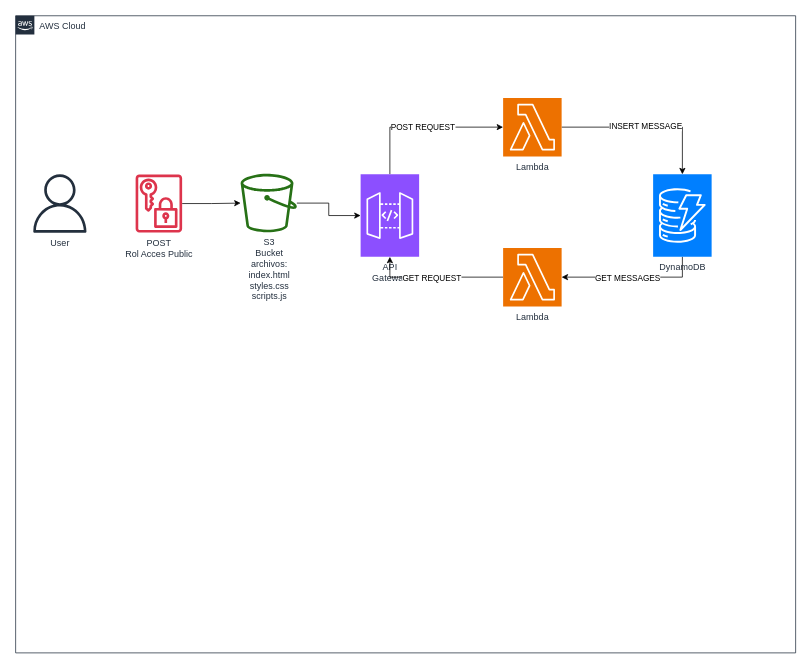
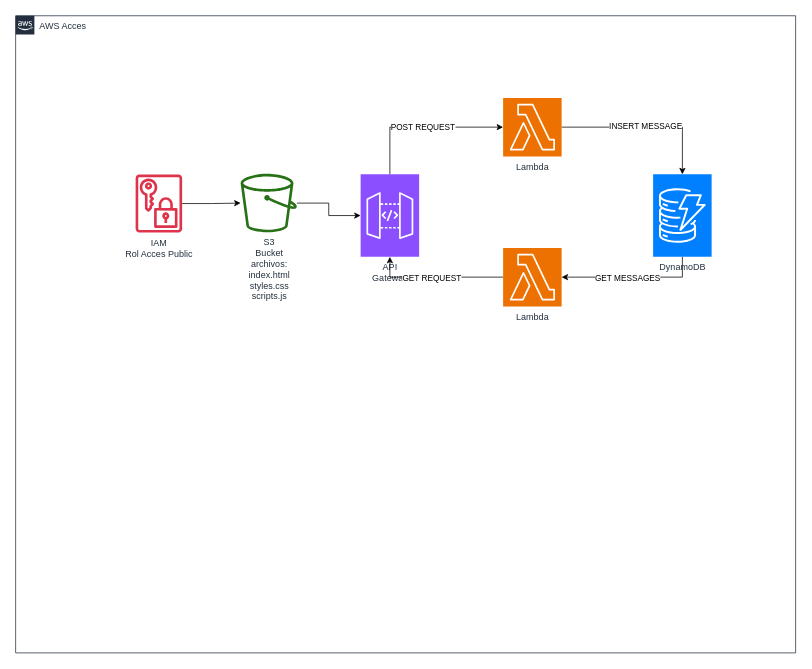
- <mxCell id="2" value="AWS Cloud" style="points=[[0,0],[0.25,0],[0.5,0],[0.75,0],[1,0],[1,0.25],[1,0.5],[1,0.75],[1,1],[0.75,1],[0.5,1],[0.25,1],[0,1],[0,0.75],[0,0.5],[0,0.25]];outlineConnect=0;gradientColor=none;html=1;whiteSpace=wrap;fontSize=12;fontStyle=0;shape=mxgraph.aws4.group;grIcon=mxgraph.aws4.group_aws_cloud_alt;strokeColor=#232F3E;fillColor=none;verticalAlign=top;align=left;spacingLeft=30;fontColor=#232F3E;dashed=0;labelBackgroundColor=#ffffff;container=1;pointerEvents=0;collapsible=0;recursiveResize=0;" parent="1" vertex="1"><mxGeometry x="20" y="20.5" width="1040" height="849.5" as="geometry" /></mxCell>
+ <mxCell id="2" value="AWS Acces" style="points=[[0,0],[0.25,0],[0.5,0],[0.75,0],[1,0],[1,0.25],[1,0.5],[1,0.75],[1,1],[0.75,1],[0.5,1],[0.25,1],[0,1],[0,0.75],[0,0.5],[0,0.25]];outlineConnect=0;gradientColor=none;html=1;whiteSpace=wrap;fontSize=12;fontStyle=0;shape=mxgraph.aws4.group;grIcon=mxgraph.aws4.group_aws_cloud_alt;strokeColor=#232F3E;fillColor=none;verticalAlign=top;align=left;spacingLeft=30;fontColor=#232F3E;dashed=0;labelBackgroundColor=#ffffff;container=1;pointerEvents=0;collapsible=0;recursiveResize=0;" parent="1" vertex="1"><mxGeometry x="20" y="20.5" width="1040" height="849.5" as="geometry" /></mxCell>
- <mxCell id="5" value="User" style="sketch=0;outlineConnect=0;fontColor=#232F3E;gradientColor=none;fillColor=#232F3D;strokeColor=none;dashed=0;verticalLabelPosition=bottom;verticalAlign=top;align=center;html=1;fontSize=12;fontStyle=0;aspect=fixed;pointerEvents=1;shape=mxgraph.aws4.user;" vertex="1" parent="2"><mxGeometry x="20" y="211.38" width="78" height="78" as="geometry" /></mxCell>
- <mxCell id="7" value="POST&lt;div&gt;Rol Acces Public&lt;/div&gt;" style="sketch=0;outlineConnect=0;fontColor=#232F3E;gradientColor=none;fillColor=#DD344C;strokeColor=none;dashed=0;verticalLabelPosition=bottom;verticalAlign=top;align=center;html=1;fontSize=12;fontStyle=0;aspect=fixed;pointerEvents=1;shape=mxgraph.aws4.data_encryption_key;" vertex="1" parent="2"><mxGeometry x="160" y="211.38" width="62" height="78" as="geometry" /></mxCell>
+ <mxCell id="7" value="IAM&lt;div&gt;Rol Acces Public&lt;/div&gt;" style="sketch=0;outlineConnect=0;fontColor=#232F3E;gradientColor=none;fillColor=#DD344C;strokeColor=none;dashed=0;verticalLabelPosition=bottom;verticalAlign=top;align=center;html=1;fontSize=12;fontStyle=0;aspect=fixed;pointerEvents=1;shape=mxgraph.aws4.data_encryption_key;" vertex="1" parent="2"><mxGeometry x="160" y="211.38" width="62" height="78" as="geometry" /></mxCell>
